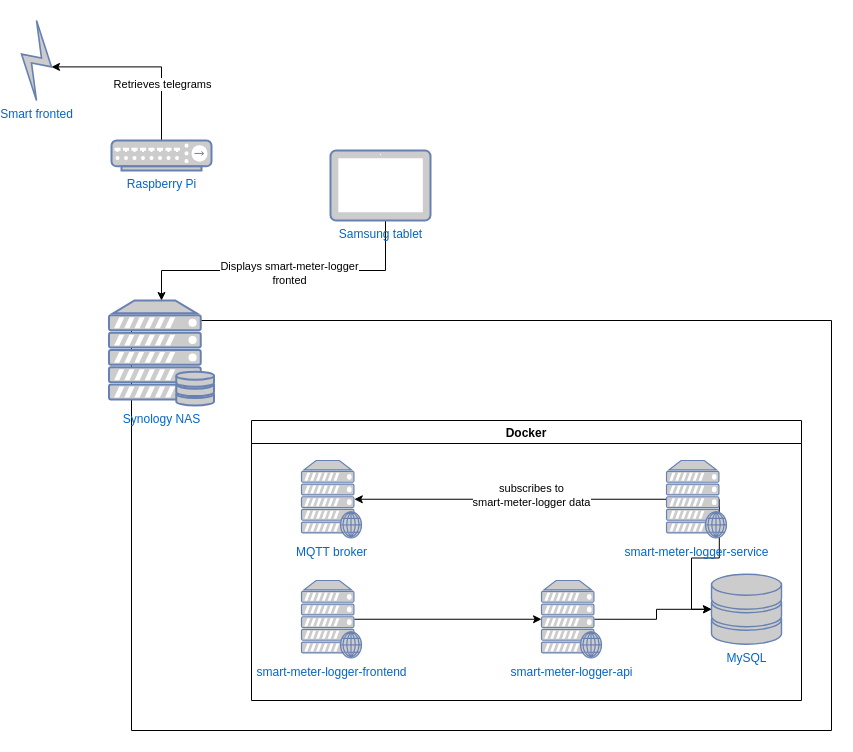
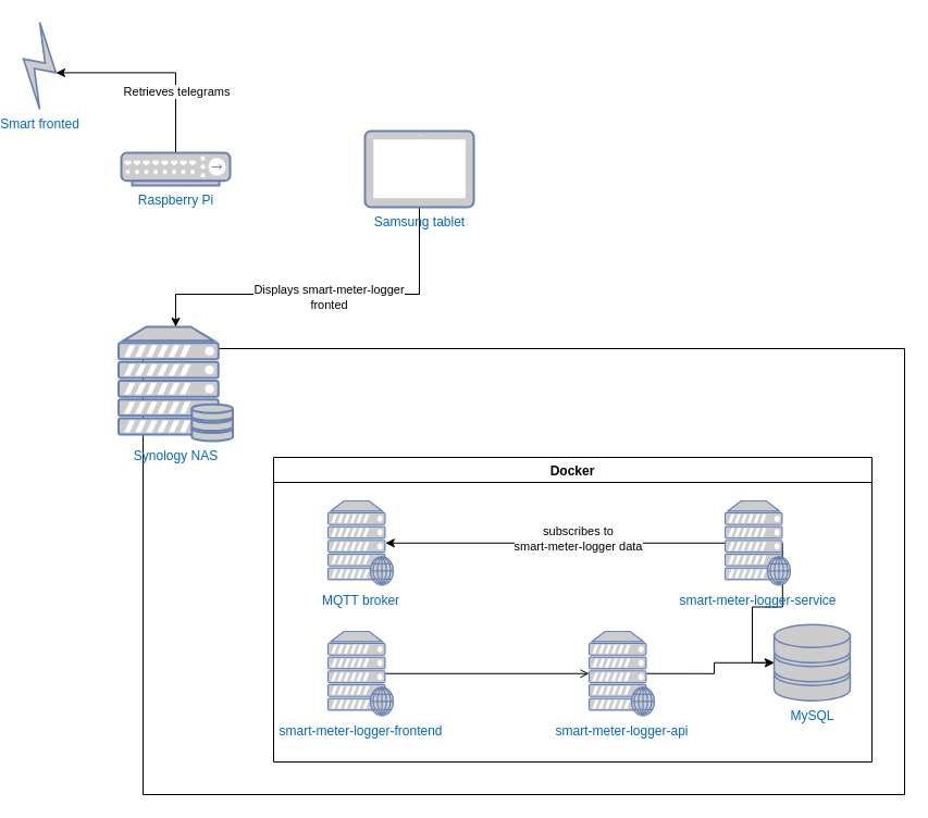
- <mxCell id="21" value="Samsung tablet" style="fontColor=#0066CC;verticalAlign=top;verticalLabelPosition=bottom;labelPosition=center;align=center;html=1;outlineConnect=0;fillColor=#CCCCCC;strokeColor=#6881B3;gradientColor=none;gradientDirection=north;strokeWidth=2;shape=mxgraph.networks.tablet;" vertex="1" parent="1"><mxGeometry x="329" y="150" width="100" height="70" as="geometry" /></mxCell>
+ <mxCell id="21" value="Samsung tablet" style="fontColor=#0066CC;verticalAlign=top;verticalLabelPosition=bottom;labelPosition=center;align=center;html=1;outlineConnect=0;fillColor=#CCCCCC;strokeColor=#6881B3;gradientColor=none;gradientDirection=north;strokeWidth=2;shape=mxgraph.networks.tablet;" vertex="1" parent="1"><mxGeometry x="334" y="120" width="100" height="70" as="geometry" /></mxCell>
- <mxCell id="16" style="edgeStyle=orthogonalEdgeStyle;rounded=0;orthogonalLoop=1;jettySize=auto;html=1;exitX=0.88;exitY=0.5;exitDx=0;exitDy=0;exitPerimeter=0;entryX=0;entryY=0.5;entryDx=0;entryDy=0;entryPerimeter=0;" edge="1" parent="7" source="17" target="14"><mxGeometry relative="1" as="geometry" /></mxCell>
+ <mxCell id="16" style="edgeStyle=orthogonalEdgeStyle;rounded=0;orthogonalLoop=1;jettySize=auto;html=1;exitX=0.88;exitY=0.5;exitDx=0;exitDy=0;exitPerimeter=0;entryX=0;entryY=0.5;entryDx=0;entryDy=0;entryPerimeter=0;endArrow=open;" edge="1" parent="7" source="17" target="14"><mxGeometry relative="1" as="geometry" /></mxCell>
